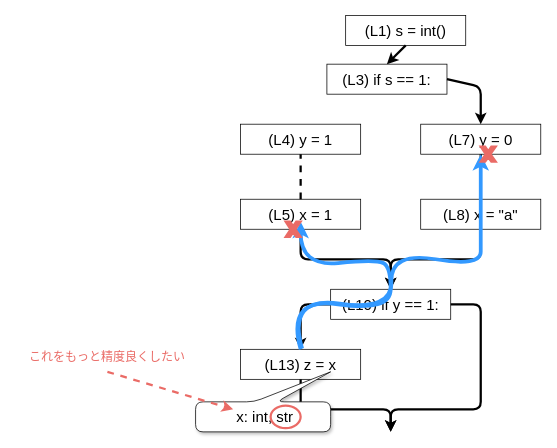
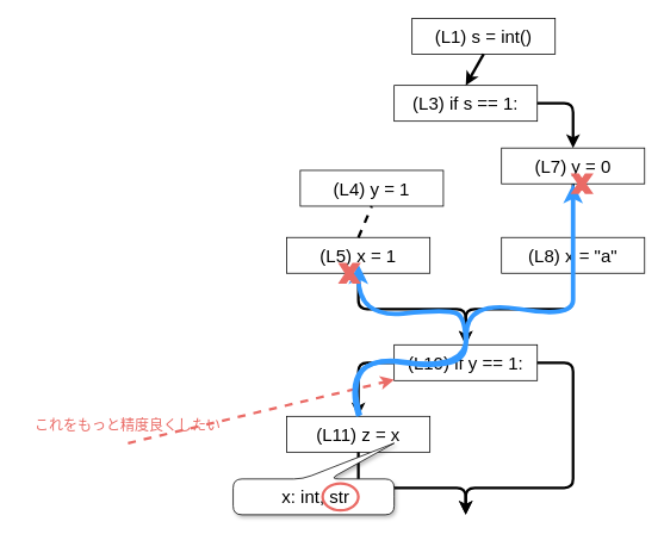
- <mxCell id="2" value="&lt;font style=&quot;font-size: 20px;&quot;&gt;(L3) if s == 1:&lt;/font&gt;" style="rounded=0;whiteSpace=wrap;html=1;fontSize=20;" parent="1" vertex="1"><mxGeometry x="435" y="85" width="160" height="40" as="geometry" /></mxCell>
+ <mxCell id="2" value="&lt;font style=&quot;font-size: 20px;&quot;&gt;(L3) if s == 1:&lt;/font&gt;" style="rounded=0;whiteSpace=wrap;html=1;fontSize=20;" parent="1" vertex="1"><mxGeometry x="440" y="95" width="160" height="40" as="geometry" /></mxCell>
- <mxCell id="18" value="&lt;span&gt;(L4) y = 1&lt;/span&gt;" style="rounded=0;whiteSpace=wrap;html=1;fontSize=20;" vertex="1" parent="1"><mxGeometry x="320" y="165" width="160" height="40" as="geometry" /></mxCell>
+ <mxCell id="18" value="&lt;span&gt;(L4) y = 1&lt;/span&gt;" style="rounded=0;whiteSpace=wrap;html=1;fontSize=20;" vertex="1" parent="1"><mxGeometry x="335" y="190" width="160" height="40" as="geometry" /></mxCell>
- <mxCell id="7" value="&lt;font style=&quot;font-size: 20px&quot;&gt;(L13) z = x&lt;/font&gt;" style="rounded=0;whiteSpace=wrap;html=1;fontSize=20;" parent="1" vertex="1"><mxGeometry x="320" y="465" width="160" height="40" as="geometry" /></mxCell>
+ <mxCell id="7" value="&lt;font style=&quot;font-size: 20px&quot;&gt;(L11) z = x&lt;/font&gt;" style="rounded=0;whiteSpace=wrap;html=1;fontSize=20;" parent="1" vertex="1"><mxGeometry x="320" y="465" width="160" height="40" as="geometry" /></mxCell>
- <mxCell id="22" value="" style="endArrow=classic;html=1;dashed=1;strokeWidth=3;entryX=0;entryY=0;entryDx=0;entryDy=0;exitX=0.5;exitY=1;exitDx=0;exitDy=0;strokeColor=#EA6B66;" edge="1" parent="1" source="21" target="16"><mxGeometry width="50" height="50" relative="1" as="geometry"><mxPoint x="580" y="405" as="sourcePoint" /><mxPoint x="630" y="355" as="targetPoint" /></mxGeometry></mxCell>
+ <mxCell id="22" value="" style="endArrow=classic;html=1;dashed=1;strokeWidth=3;exitX=0.5;exitY=1;exitDx=0;exitDy=0;strokeColor=#EA6B66;" edge="1" parent="1" source="21" target="6"><mxGeometry width="50" height="50" relative="1" as="geometry"><mxPoint x="580" y="405" as="sourcePoint" /><mxPoint x="630" y="355" as="targetPoint" /></mxGeometry></mxCell>
